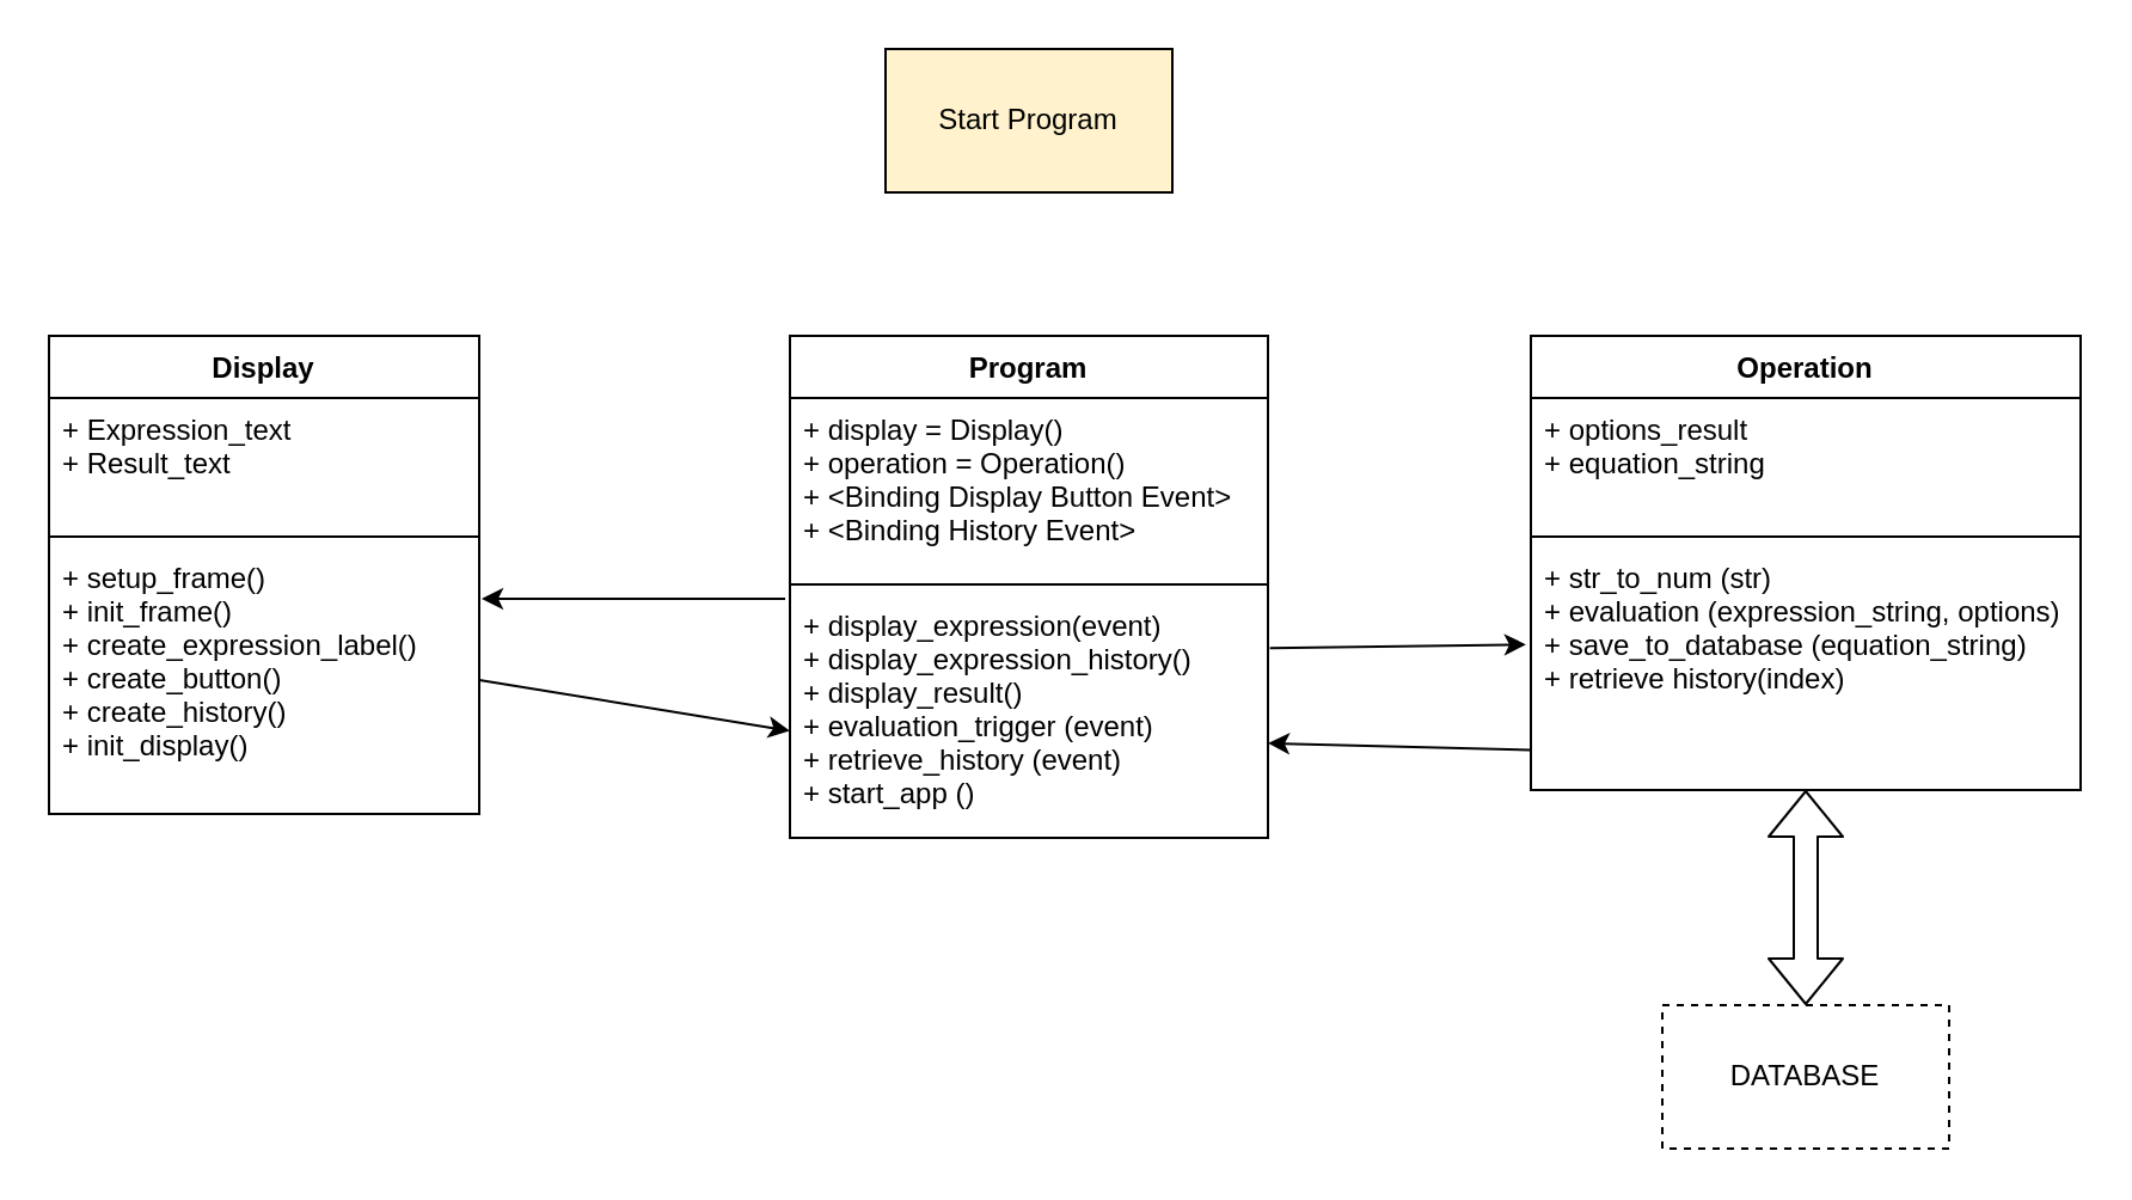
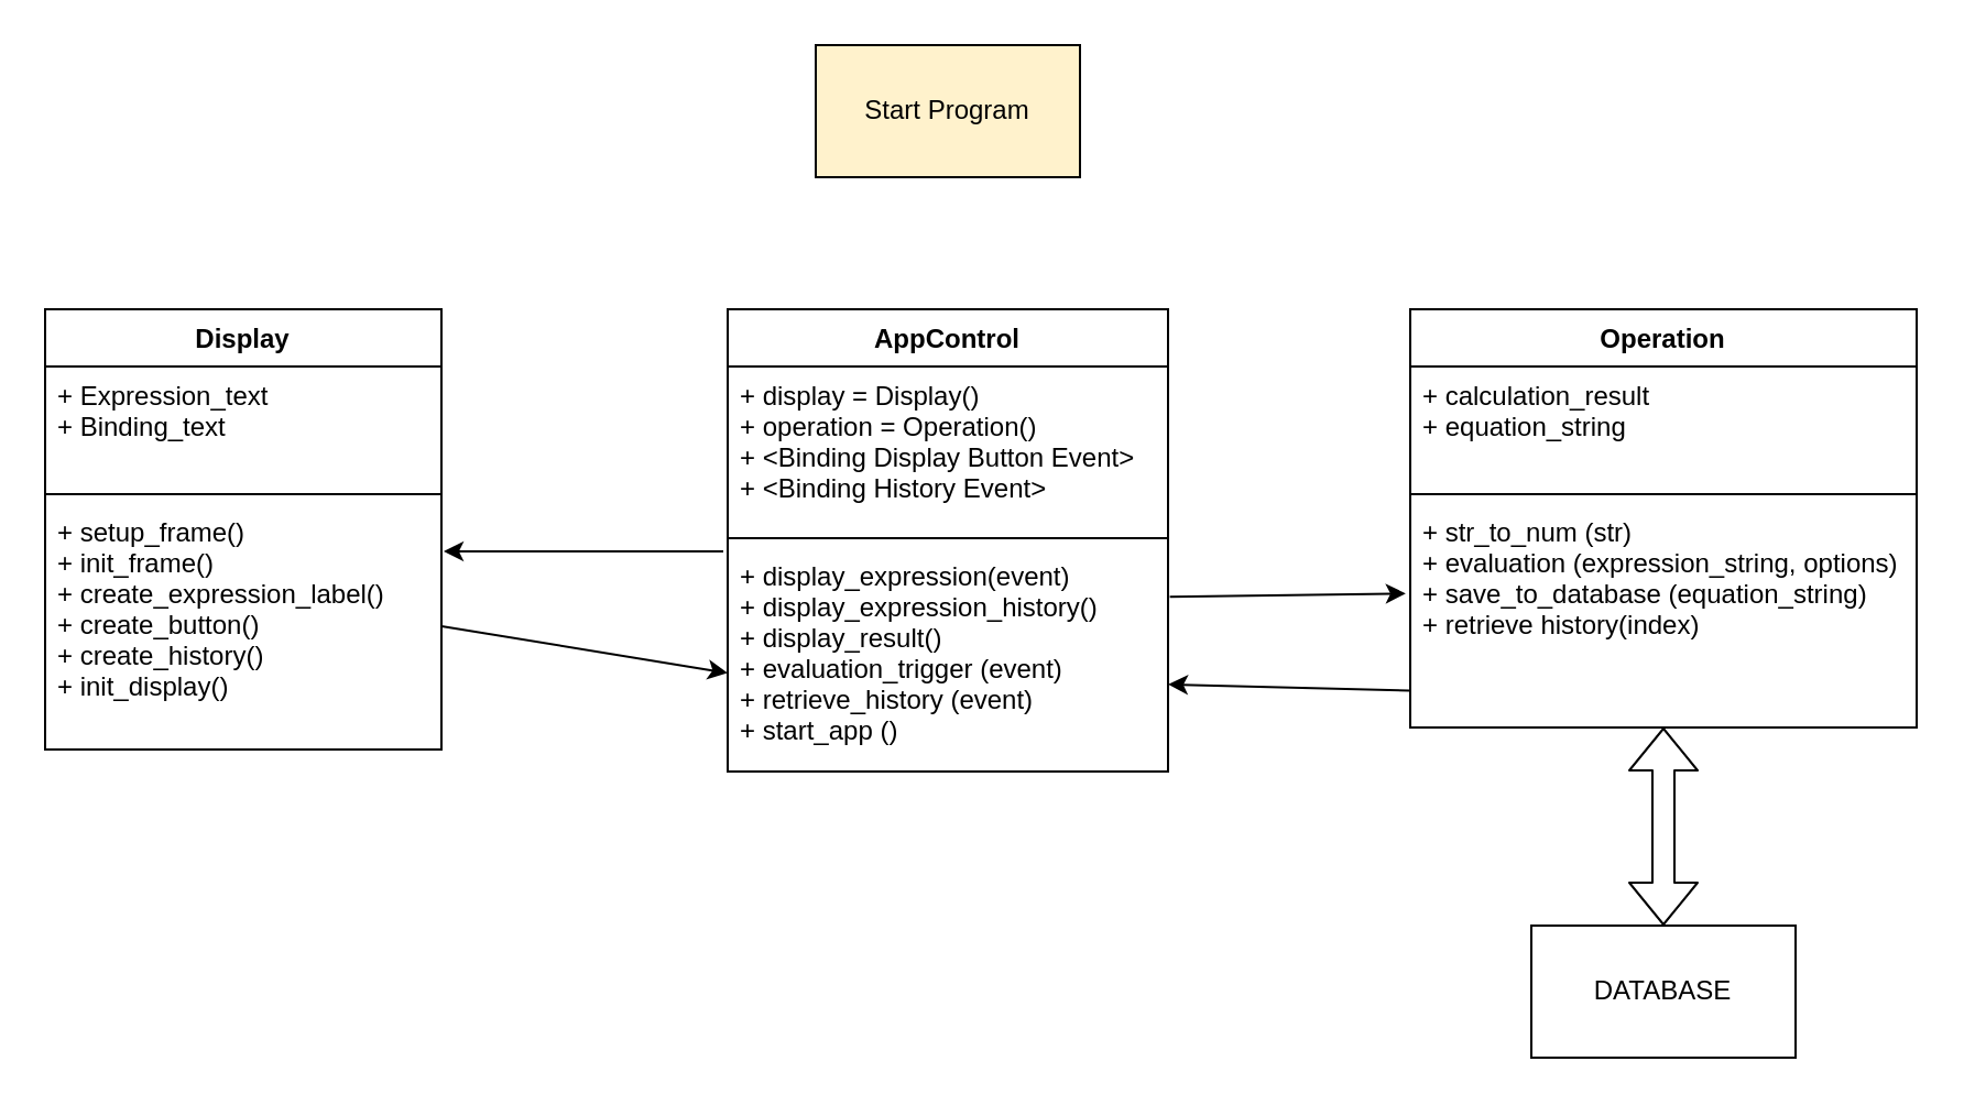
- <mxCell id="6" value="Program" style="swimlane;fontStyle=1;align=center;verticalAlign=top;childLayout=stackLayout;horizontal=1;startSize=26;horizontalStack=0;resizeParent=1;resizeParentMax=0;resizeLast=0;collapsible=1;marginBottom=0;" vertex="1" parent="1"><mxGeometry x="330" y="140" width="200" height="210" as="geometry" /></mxCell>
+ <mxCell id="6" value="AppControl" style="swimlane;fontStyle=1;align=center;verticalAlign=top;childLayout=stackLayout;horizontal=1;startSize=26;horizontalStack=0;resizeParent=1;resizeParentMax=0;resizeLast=0;collapsible=1;marginBottom=0;" vertex="1" parent="1"><mxGeometry x="330" y="140" width="200" height="210" as="geometry" /></mxCell>
- <mxCell id="3" value="+ Expression_text    &#10;+ Result_text&#10;" style="text;strokeColor=none;fillColor=none;align=left;verticalAlign=top;spacingLeft=4;spacingRight=4;overflow=hidden;rotatable=0;points=[[0,0.5],[1,0.5]];portConstraint=eastwest;" vertex="1" parent="2"><mxGeometry y="26" width="180" height="54" as="geometry" /></mxCell>
+ <mxCell id="3" value="+ Expression_text    &#10;+ Binding_text&#10;" style="text;strokeColor=none;fillColor=none;align=left;verticalAlign=top;spacingLeft=4;spacingRight=4;overflow=hidden;rotatable=0;points=[[0,0.5],[1,0.5]];portConstraint=eastwest;" vertex="1" parent="2"><mxGeometry y="26" width="180" height="54" as="geometry" /></mxCell>
- <mxCell id="11" value="+ options_result&#10;+ equation_string" style="text;strokeColor=none;fillColor=none;align=left;verticalAlign=top;spacingLeft=4;spacingRight=4;overflow=hidden;rotatable=0;points=[[0,0.5],[1,0.5]];portConstraint=eastwest;" vertex="1" parent="10"><mxGeometry y="26" width="230" height="54" as="geometry" /></mxCell>
+ <mxCell id="11" value="+ calculation_result&#10;+ equation_string" style="text;strokeColor=none;fillColor=none;align=left;verticalAlign=top;spacingLeft=4;spacingRight=4;overflow=hidden;rotatable=0;points=[[0,0.5],[1,0.5]];portConstraint=eastwest;" vertex="1" parent="10"><mxGeometry y="26" width="230" height="54" as="geometry" /></mxCell>
- <mxCell id="15" value="DATABASE" style="rounded=0;whiteSpace=wrap;html=1;dashed=1;" vertex="1" parent="1"><mxGeometry x="695" y="420" width="120" height="60" as="geometry" /></mxCell>
+ <mxCell id="15" value="DATABASE" style="rounded=0;whiteSpace=wrap;html=1;" vertex="1" parent="1"><mxGeometry x="695" y="420" width="120" height="60" as="geometry" /></mxCell>
